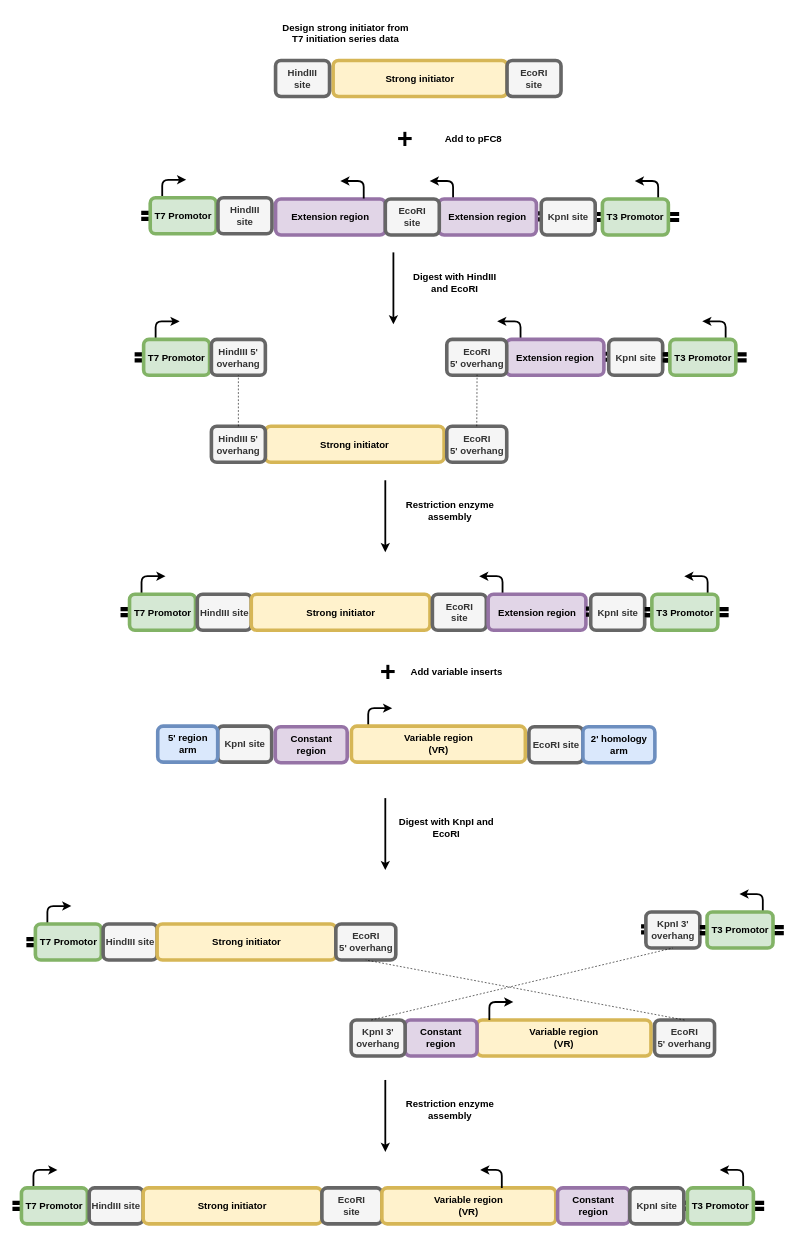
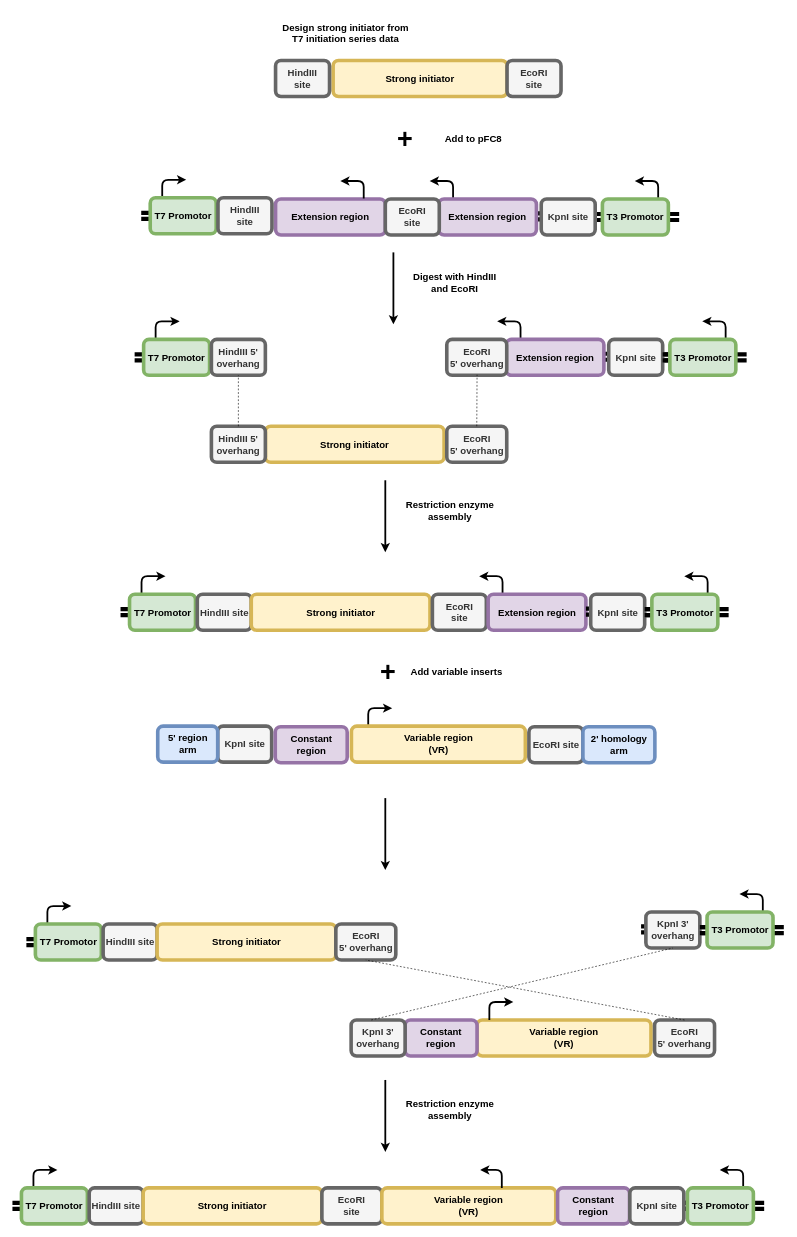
- <mxCell id="65" value="&lt;span&gt;Digest with KnpI and EcoRI&lt;/span&gt;" style="text;html=1;strokeColor=none;fillColor=none;align=center;verticalAlign=middle;whiteSpace=wrap;rounded=0;fontSize=16;fontStyle=1" parent="1" vertex="1"><mxGeometry x="660" y="1370" width="168" height="20" as="geometry" /></mxCell>
